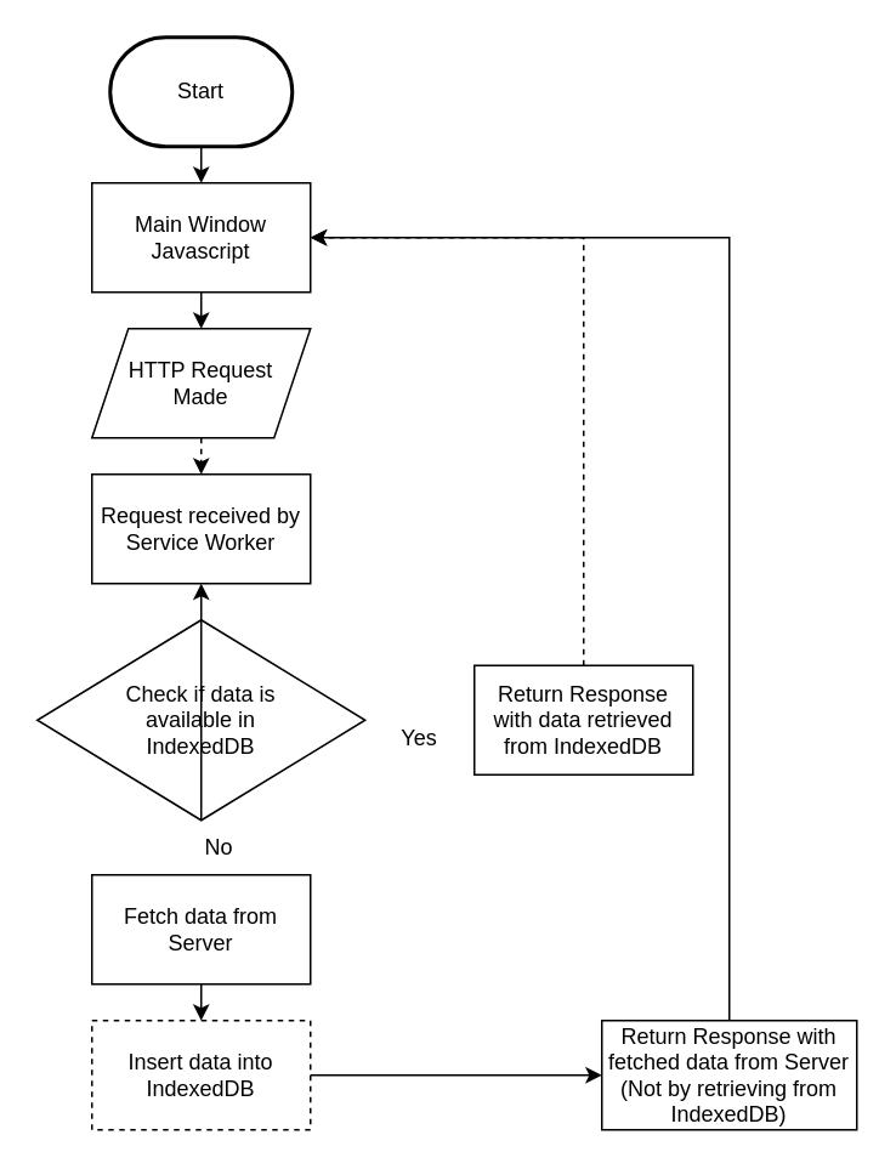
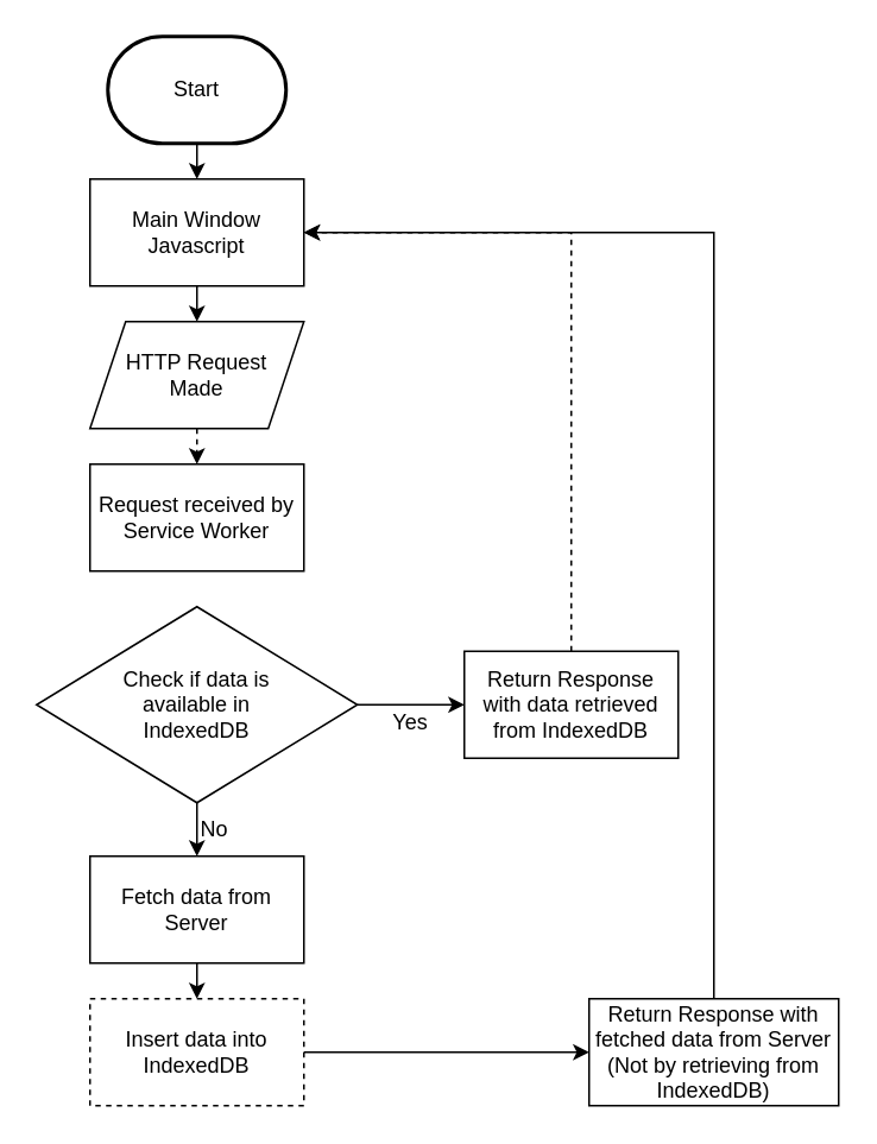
+ <mxCell id="10" value="" style="endArrow=classic;html=1;rounded=0;exitX=1;exitY=0.5;exitDx=0;exitDy=0;entryX=0;entryY=0.5;entryDx=0;entryDy=0;" edge="1" parent="1" source="9" target="12"><mxGeometry width="50" height="50" relative="1" as="geometry"><mxPoint x="310" y="450" as="sourcePoint" /><mxPoint x="300" y="495" as="targetPoint" /></mxGeometry></mxCell>
- <mxCell id="15" value="" style="endArrow=classic;html=1;rounded=0;exitX=0.5;exitY=1;exitDx=0;exitDy=0;" edge="1" parent="1" source="9" target="8"><mxGeometry width="50" height="50" relative="1" as="geometry"><mxPoint x="310" y="450" as="sourcePoint" /><mxPoint x="110" y="620" as="targetPoint" /></mxGeometry></mxCell>
+ <mxCell id="15" value="" style="endArrow=classic;html=1;rounded=0;exitX=0.5;exitY=1;exitDx=0;exitDy=0;entryX=0.5;entryY=0;entryDx=0;entryDy=0;" edge="1" parent="1" source="9" target="16"><mxGeometry width="50" height="50" relative="1" as="geometry"><mxPoint x="310" y="450" as="sourcePoint" /><mxPoint x="110" y="620" as="targetPoint" /></mxGeometry></mxCell>
